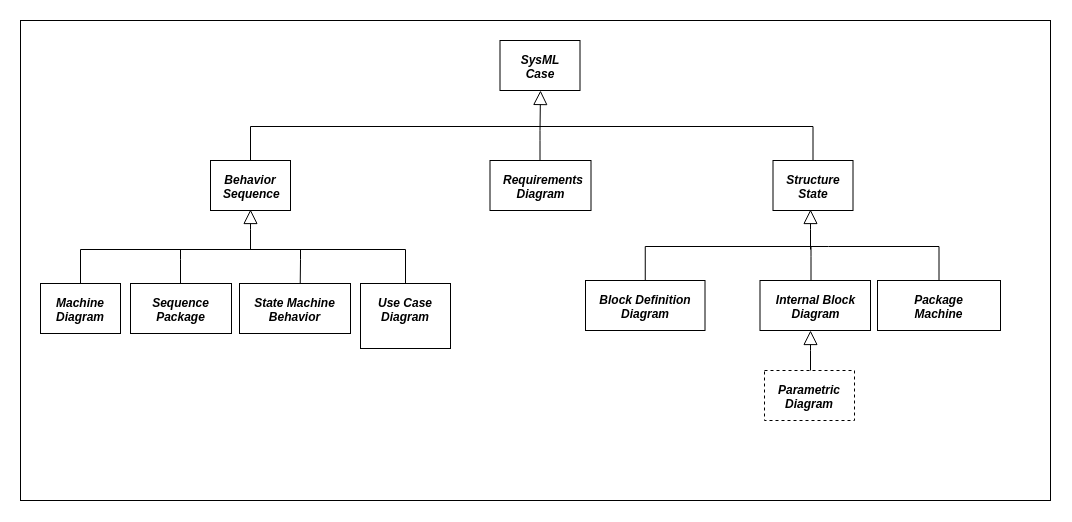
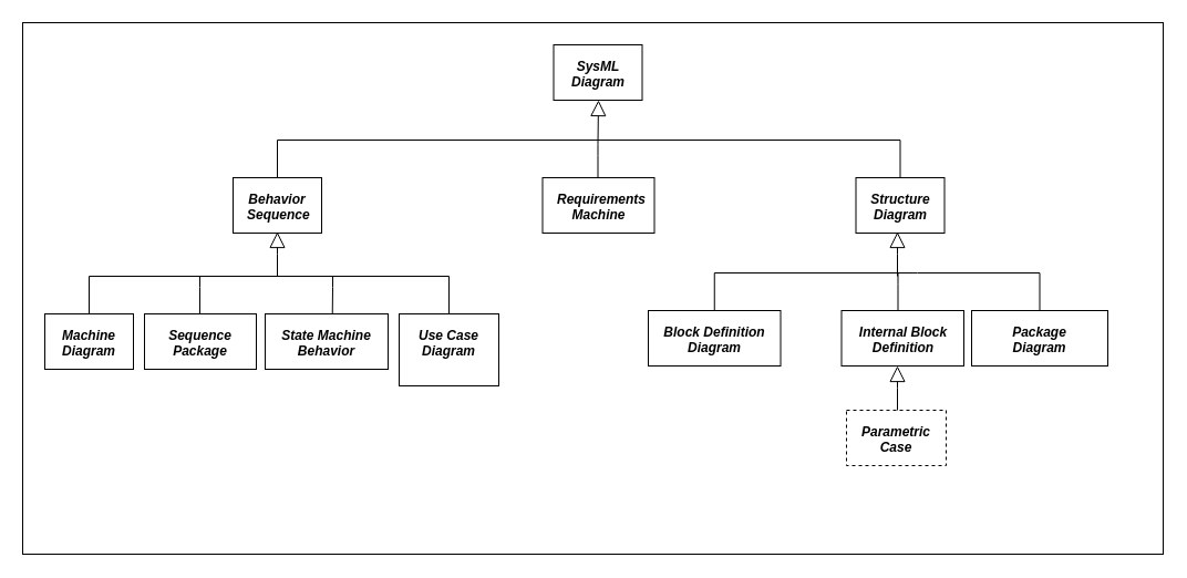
- <mxCell id="3" value="&lt;p style=&quot;margin: 13px&quot;&gt;&lt;b&gt;&lt;i&gt;SysML Case&lt;/i&gt;&lt;/b&gt;&lt;/p&gt;" style="shape=rect;html=1;overflow=fill;whiteSpace=wrap;align=center;" parent="1" vertex="1"><mxGeometry x="499.5" y="40" width="80" height="50" as="geometry" /></mxCell>
+ <mxCell id="3" value="&lt;p style=&quot;margin: 13px&quot;&gt;&lt;b&gt;&lt;i&gt;SysML Diagram&lt;/i&gt;&lt;/b&gt;&lt;/p&gt;" style="shape=rect;html=1;overflow=fill;whiteSpace=wrap;align=center;" parent="1" vertex="1"><mxGeometry x="499.5" y="40" width="80" height="50" as="geometry" /></mxCell>
- <mxCell id="5" value="&lt;p style=&quot;margin: 13px&quot;&gt;&lt;b&gt;&lt;i&gt;Requirements Diagram&lt;/i&gt;&lt;/b&gt;&lt;/p&gt;" style="shape=rect;html=1;overflow=fill;whiteSpace=wrap;align=center;" parent="1" vertex="1"><mxGeometry x="489.5" y="160" width="101" height="50" as="geometry" /></mxCell>
+ <mxCell id="5" value="&lt;p style=&quot;margin: 13px&quot;&gt;&lt;b&gt;&lt;i&gt;Requirements Machine&lt;/i&gt;&lt;/b&gt;&lt;/p&gt;" style="shape=rect;html=1;overflow=fill;whiteSpace=wrap;align=center;" parent="1" vertex="1"><mxGeometry x="489.5" y="160" width="101" height="50" as="geometry" /></mxCell>
- <mxCell id="6" value="&lt;p style=&quot;margin: 13px&quot;&gt;&lt;b&gt;&lt;i&gt;Structure State&lt;/i&gt;&lt;/b&gt;&lt;/p&gt;" style="shape=rect;html=1;overflow=fill;whiteSpace=wrap;align=center;" parent="1" vertex="1"><mxGeometry x="772.5" y="160" width="80" height="50" as="geometry" /></mxCell>
+ <mxCell id="6" value="&lt;p style=&quot;margin: 13px&quot;&gt;&lt;b&gt;&lt;i&gt;Structure Diagram&lt;/i&gt;&lt;/b&gt;&lt;/p&gt;" style="shape=rect;html=1;overflow=fill;whiteSpace=wrap;align=center;" parent="1" vertex="1"><mxGeometry x="772.5" y="160" width="80" height="50" as="geometry" /></mxCell>
- <mxCell id="21" value="&lt;p style=&quot;margin: 13px&quot;&gt;&lt;b&gt;&lt;i&gt;Internal Block Diagram&lt;/i&gt;&lt;/b&gt;&lt;/p&gt;" style="shape=rect;html=1;overflow=fill;whiteSpace=wrap;align=center;" vertex="1" parent="1"><mxGeometry x="759.5" y="280" width="110.5" height="50" as="geometry" /></mxCell>
+ <mxCell id="21" value="&lt;p style=&quot;margin: 13px&quot;&gt;&lt;b&gt;&lt;i&gt;Internal Block Definition&lt;/i&gt;&lt;/b&gt;&lt;/p&gt;" style="shape=rect;html=1;overflow=fill;whiteSpace=wrap;align=center;" vertex="1" parent="1"><mxGeometry x="759.5" y="280" width="110.5" height="50" as="geometry" /></mxCell>
- <mxCell id="22" value="&lt;p style=&quot;margin: 13px&quot;&gt;&lt;b&gt;&lt;i&gt;Package Machine&lt;/i&gt;&lt;/b&gt;&lt;/p&gt;" style="shape=rect;html=1;overflow=fill;whiteSpace=wrap;align=center;" vertex="1" parent="1"><mxGeometry x="877" y="280" width="123" height="50" as="geometry" /></mxCell>
+ <mxCell id="22" value="&lt;p style=&quot;margin: 13px&quot;&gt;&lt;b&gt;&lt;i&gt;Package Diagram&lt;/i&gt;&lt;/b&gt;&lt;/p&gt;" style="shape=rect;html=1;overflow=fill;whiteSpace=wrap;align=center;" vertex="1" parent="1"><mxGeometry x="877" y="280" width="123" height="50" as="geometry" /></mxCell>
- <mxCell id="27" value="&lt;p style=&quot;margin: 13px&quot;&gt;&lt;b&gt;&lt;i&gt;Parametric Diagram&lt;/i&gt;&lt;/b&gt;&lt;/p&gt;" style="shape=rect;html=1;overflow=fill;whiteSpace=wrap;align=center;dashed=1;" vertex="1" parent="1"><mxGeometry x="764" y="370" width="90" height="50" as="geometry" /></mxCell>
+ <mxCell id="27" value="&lt;p style=&quot;margin: 13px&quot;&gt;&lt;b&gt;&lt;i&gt;Parametric Case&lt;/i&gt;&lt;/b&gt;&lt;/p&gt;" style="shape=rect;html=1;overflow=fill;whiteSpace=wrap;align=center;dashed=1;" vertex="1" parent="1"><mxGeometry x="764" y="370" width="90" height="50" as="geometry" /></mxCell>
